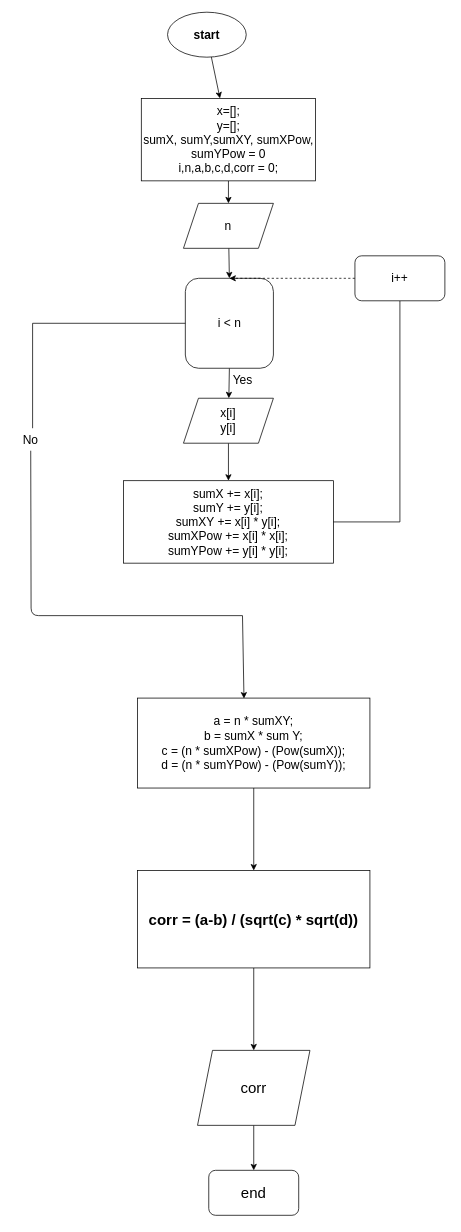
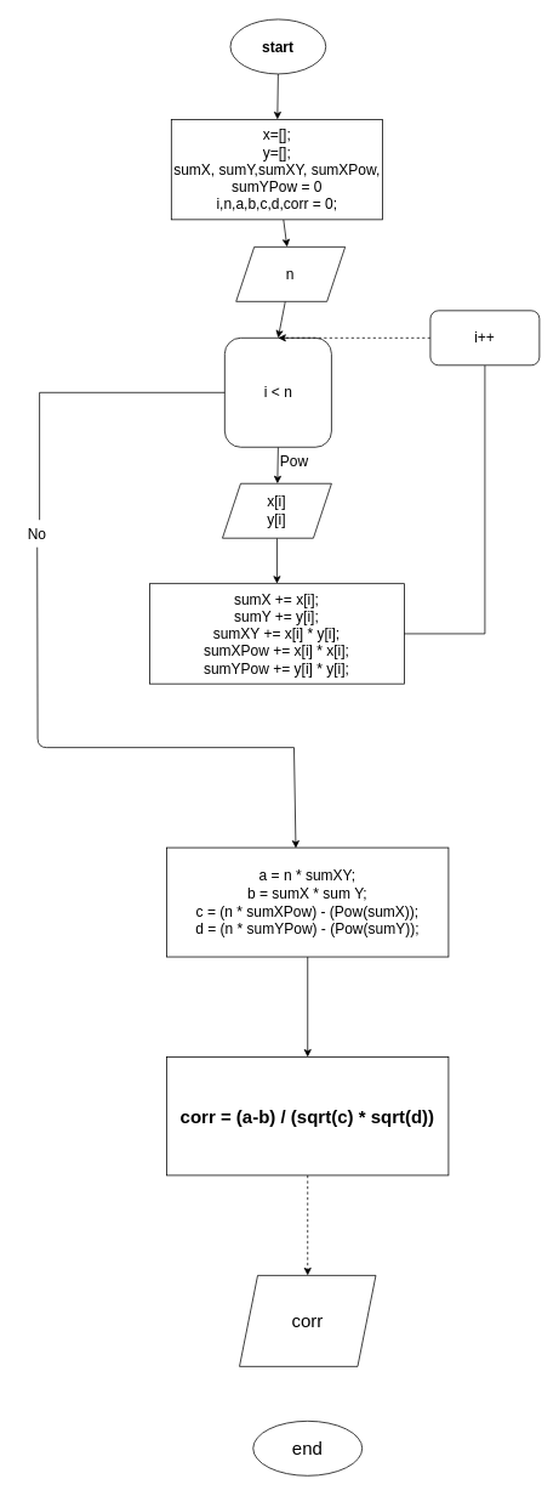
- <mxCell id="3" value="&lt;font size=&quot;1&quot; style=&quot;&quot;&gt;&lt;b style=&quot;font-size: 16px;&quot;&gt;start&lt;/b&gt;&lt;/font&gt;" style="ellipse;whiteSpace=wrap;html=1;" vertex="1" parent="1"><mxGeometry x="223" y="15" width="105" height="60" as="geometry" /></mxCell>
+ <mxCell id="3" value="&lt;font size=&quot;1&quot; style=&quot;&quot;&gt;&lt;b style=&quot;font-size: 16px;&quot;&gt;start&lt;/b&gt;&lt;/font&gt;" style="ellipse;whiteSpace=wrap;html=1;" vertex="1" parent="1"><mxGeometry x="253" y="20" width="105" height="60" as="geometry" /></mxCell>
- <mxCell id="7" value="n" style="shape=parallelogram;perimeter=parallelogramPerimeter;whiteSpace=wrap;html=1;fixedSize=1;fontSize=16;" vertex="1" parent="1"><mxGeometry x="244.25" y="270" width="120" height="60" as="geometry" /></mxCell>
+ <mxCell id="7" value="n" style="shape=parallelogram;perimeter=parallelogramPerimeter;whiteSpace=wrap;html=1;fixedSize=1;fontSize=16;" vertex="1" parent="1"><mxGeometry x="259.25" y="270" width="120" height="60" as="geometry" /></mxCell>
- <mxCell id="21" value="Yes" style="text;html=1;align=center;verticalAlign=middle;resizable=0;points=[];autosize=1;strokeColor=none;fillColor=none;fontSize=16;" vertex="1" parent="1"><mxGeometry x="298" y="490" width="50" height="30" as="geometry" /></mxCell>
+ <mxCell id="21" value="Pow" style="text;html=1;align=center;verticalAlign=middle;resizable=0;points=[];autosize=1;strokeColor=none;fillColor=none;fontSize=16;" vertex="1" parent="1"><mxGeometry x="298" y="490" width="50" height="30" as="geometry" /></mxCell>
- <mxCell id="25" style="edgeStyle=none;html=1;fontSize=20;entryX=0.5;entryY=0;entryDx=0;entryDy=0;" edge="1" parent="1" source="26" target="28"><mxGeometry relative="1" as="geometry"><mxPoint x="333" y="1360" as="targetPoint" /></mxGeometry></mxCell>
+ <mxCell id="25" style="edgeStyle=none;html=1;fontSize=20;entryX=0.5;entryY=0;entryDx=0;entryDy=0;dashed=1;" edge="1" parent="1" source="26" target="28"><mxGeometry relative="1" as="geometry"><mxPoint x="333" y="1360" as="targetPoint" /></mxGeometry></mxCell>
- <mxCell id="27" style="edgeStyle=none;html=1;exitX=0.5;exitY=1;exitDx=0;exitDy=0;entryX=0.5;entryY=0;entryDx=0;entryDy=0;fontSize=20;" edge="1" parent="1" source="28" target="29"><mxGeometry relative="1" as="geometry" /></mxCell>
- <mxCell id="29" value="end" style="whiteSpace=wrap;html=1;fontSize=20;rounded=1;" vertex="1" parent="1"><mxGeometry x="278" y="1560" width="120" height="60" as="geometry" /></mxCell>
+ <mxCell id="29" value="end" style="ellipse;whiteSpace=wrap;html=1;fontSize=20;" vertex="1" parent="1"><mxGeometry x="278" y="1560" width="120" height="60" as="geometry" /></mxCell>
